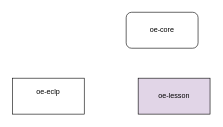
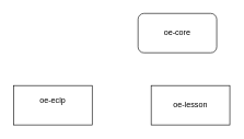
- <mxCell id="4" value="&lt;div&gt;oe-lesson&lt;/div&gt;" style="rounded=0;whiteSpace=wrap;html=1;fillColor=#e1d5e7;" vertex="1" parent="1"><mxGeometry x="230" y="130" width="120" height="60" as="geometry" /></mxCell>
+ <mxCell id="4" value="&lt;div&gt;oe-lesson&lt;/div&gt;" style="rounded=0;whiteSpace=wrap;html=1;" vertex="1" parent="1"><mxGeometry x="230" y="130" width="120" height="60" as="geometry" /></mxCell>
